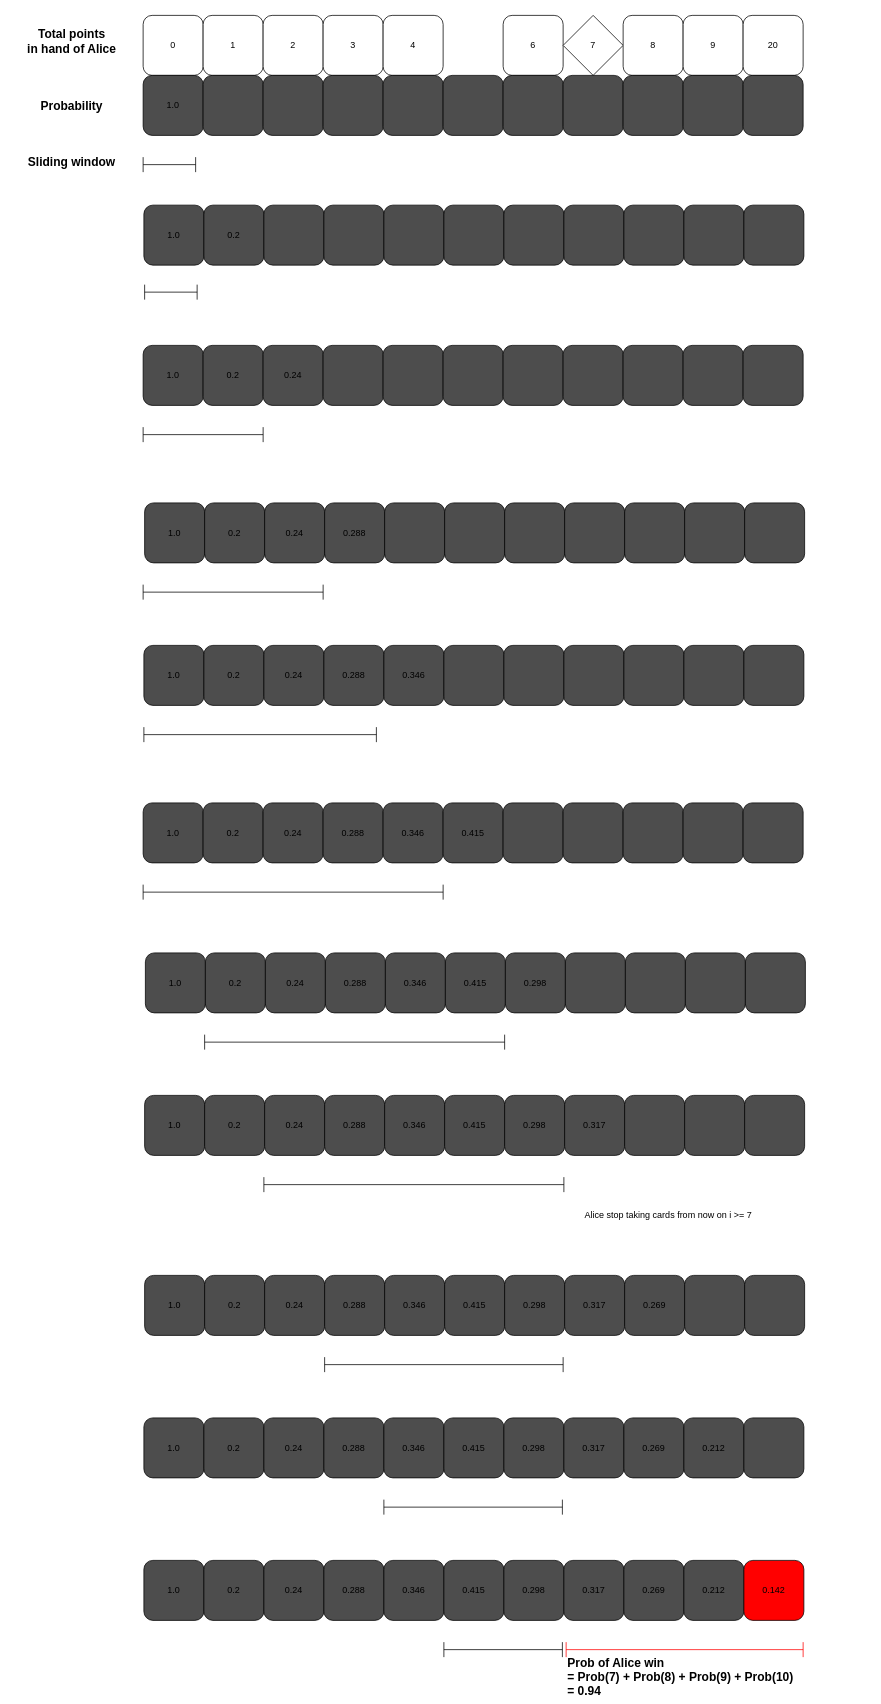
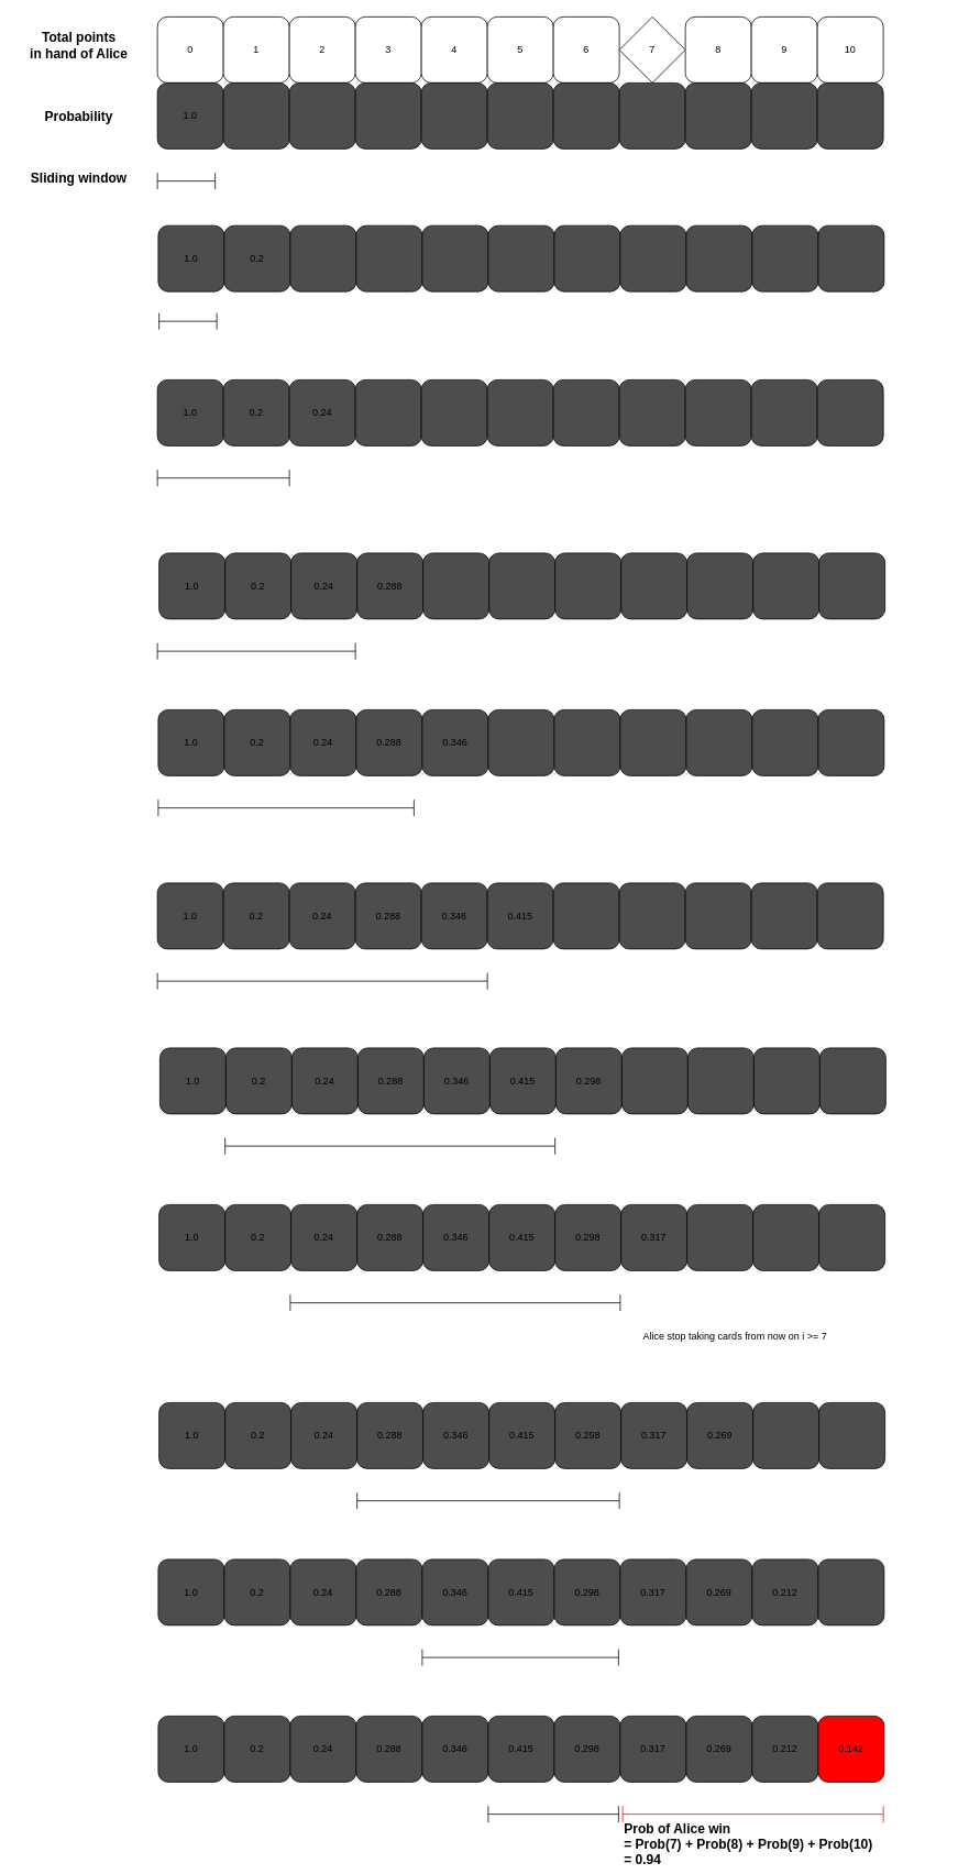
+ <mxCell id="7" value="5" style="rounded=1;whiteSpace=wrap;html=1;" vertex="1" parent="1"><mxGeometry x="590" y="20" width="80" height="80" as="geometry" /></mxCell>
- <mxCell id="12" value="20" style="rounded=1;whiteSpace=wrap;html=1;" vertex="1" parent="1"><mxGeometry x="990" y="20" width="80" height="80" as="geometry" /></mxCell>
+ <mxCell id="12" value="10" style="rounded=1;whiteSpace=wrap;html=1;" vertex="1" parent="1"><mxGeometry x="990" y="20" width="80" height="80" as="geometry" /></mxCell>
